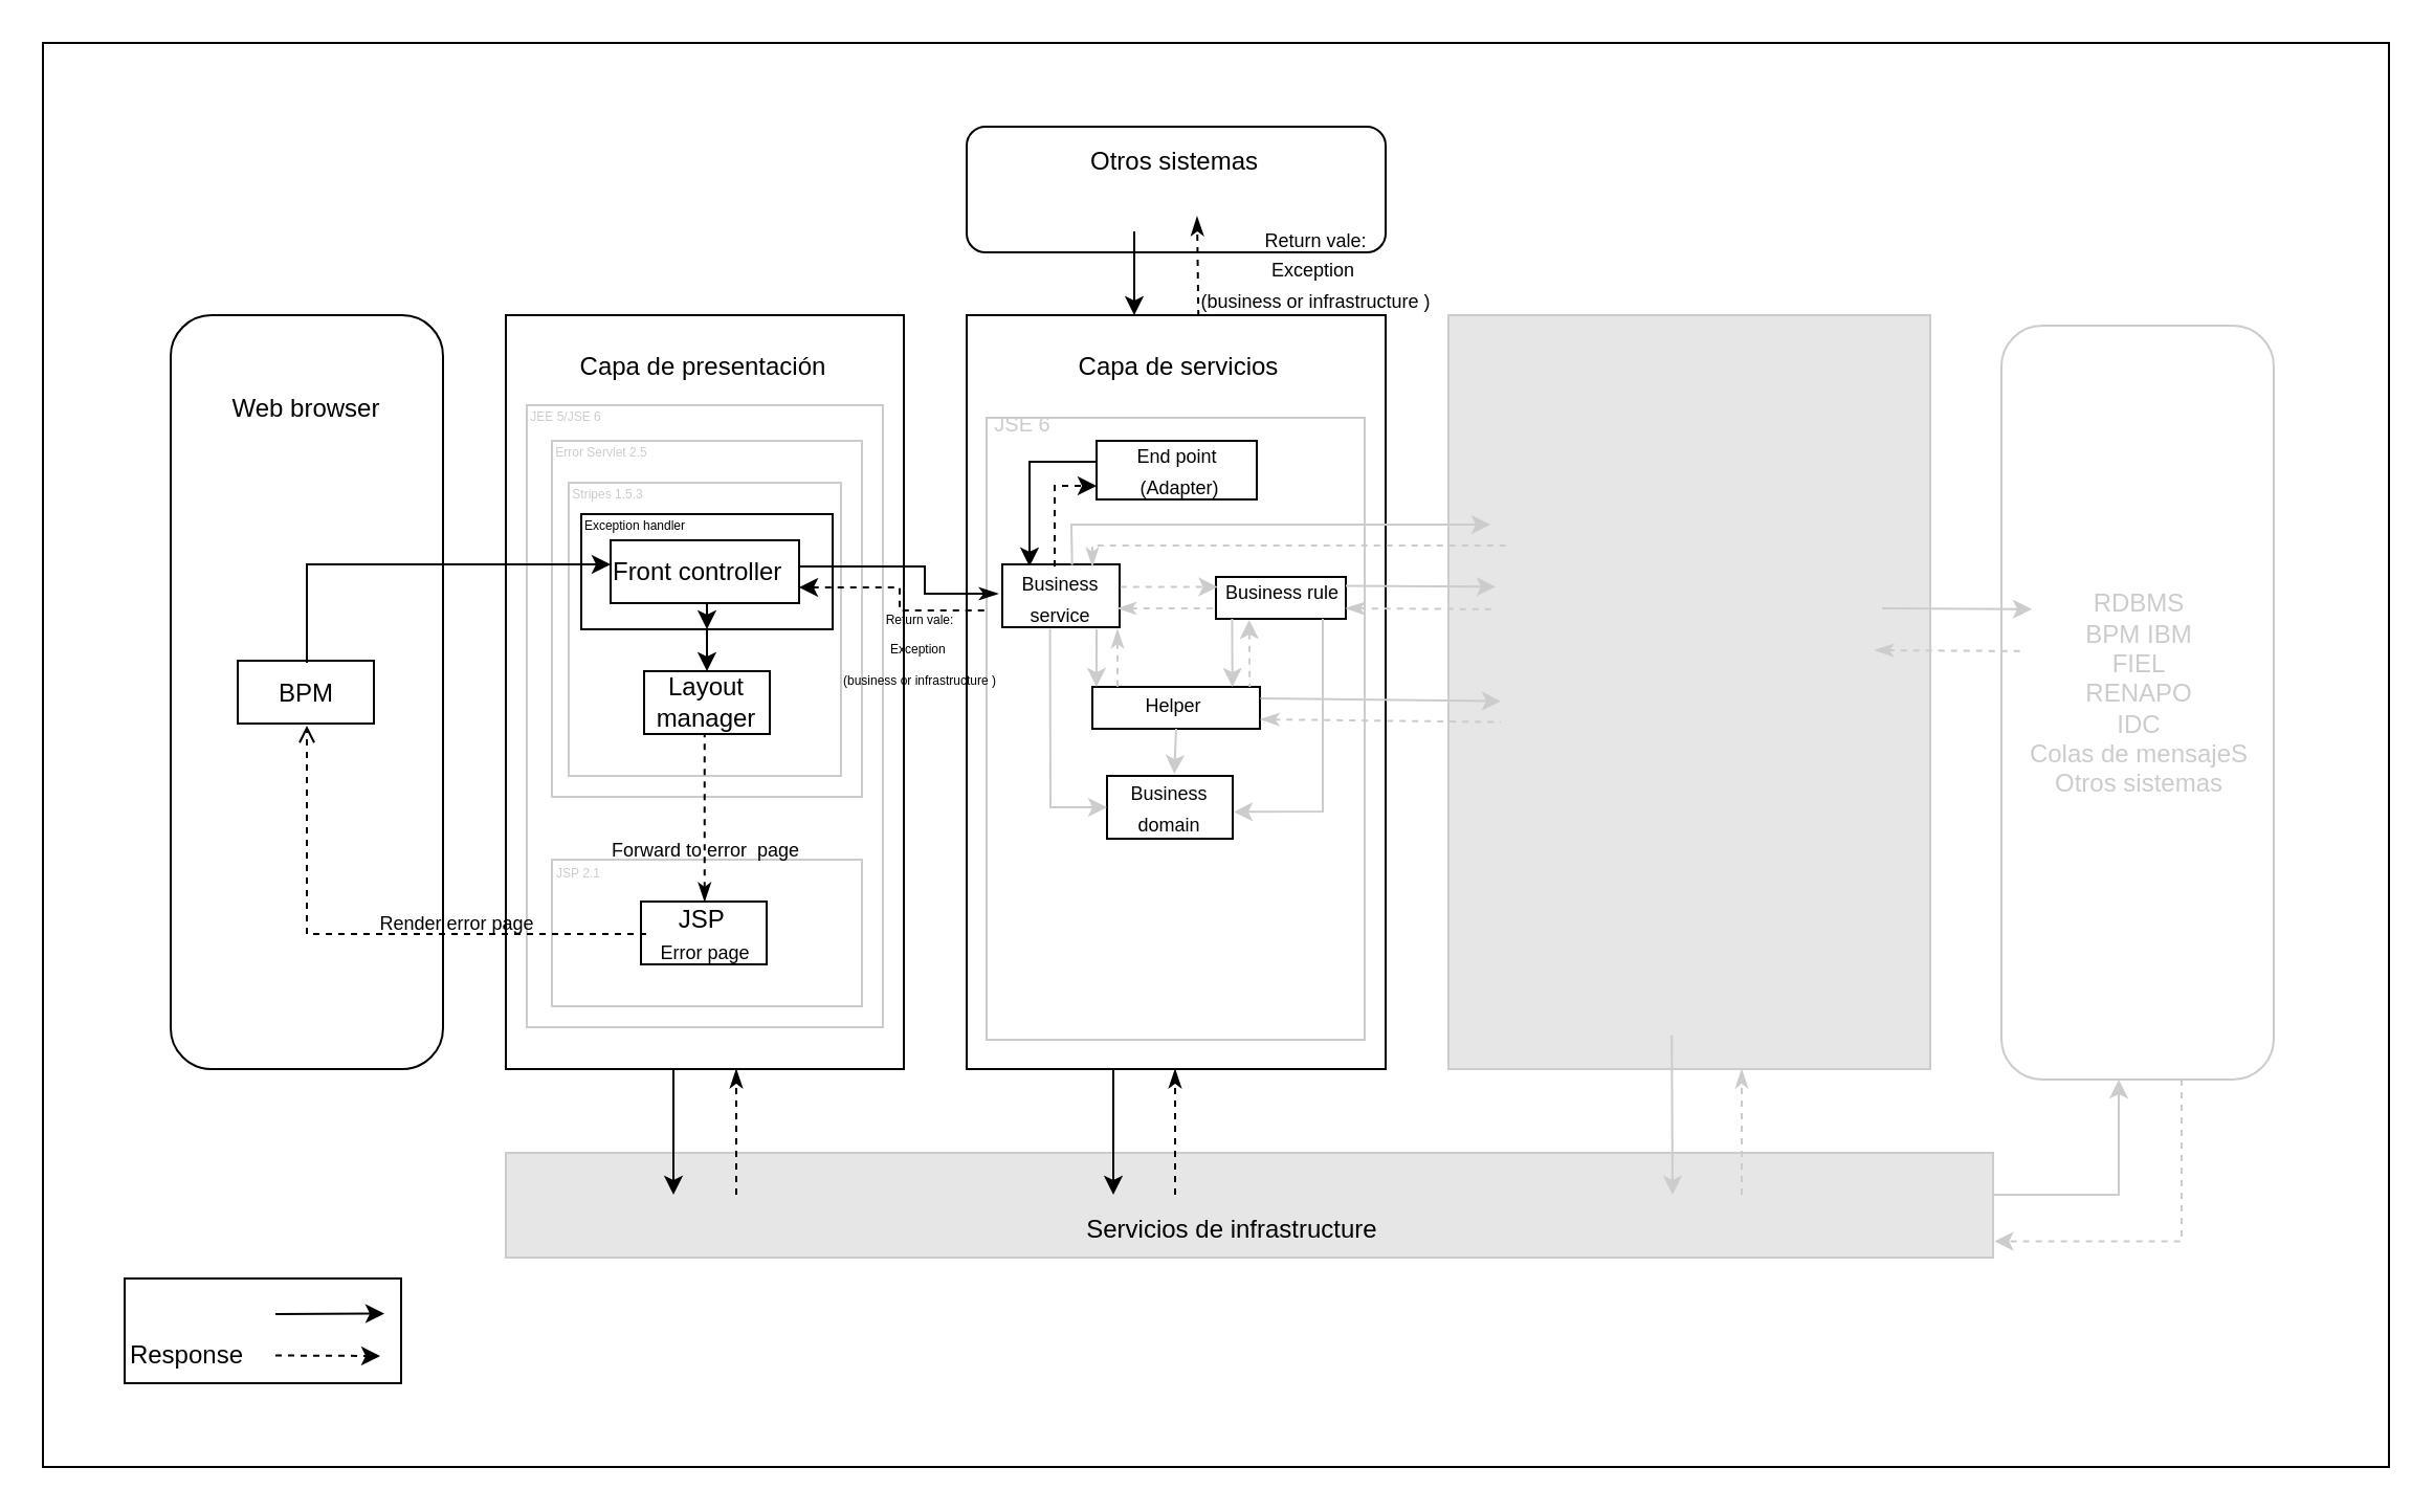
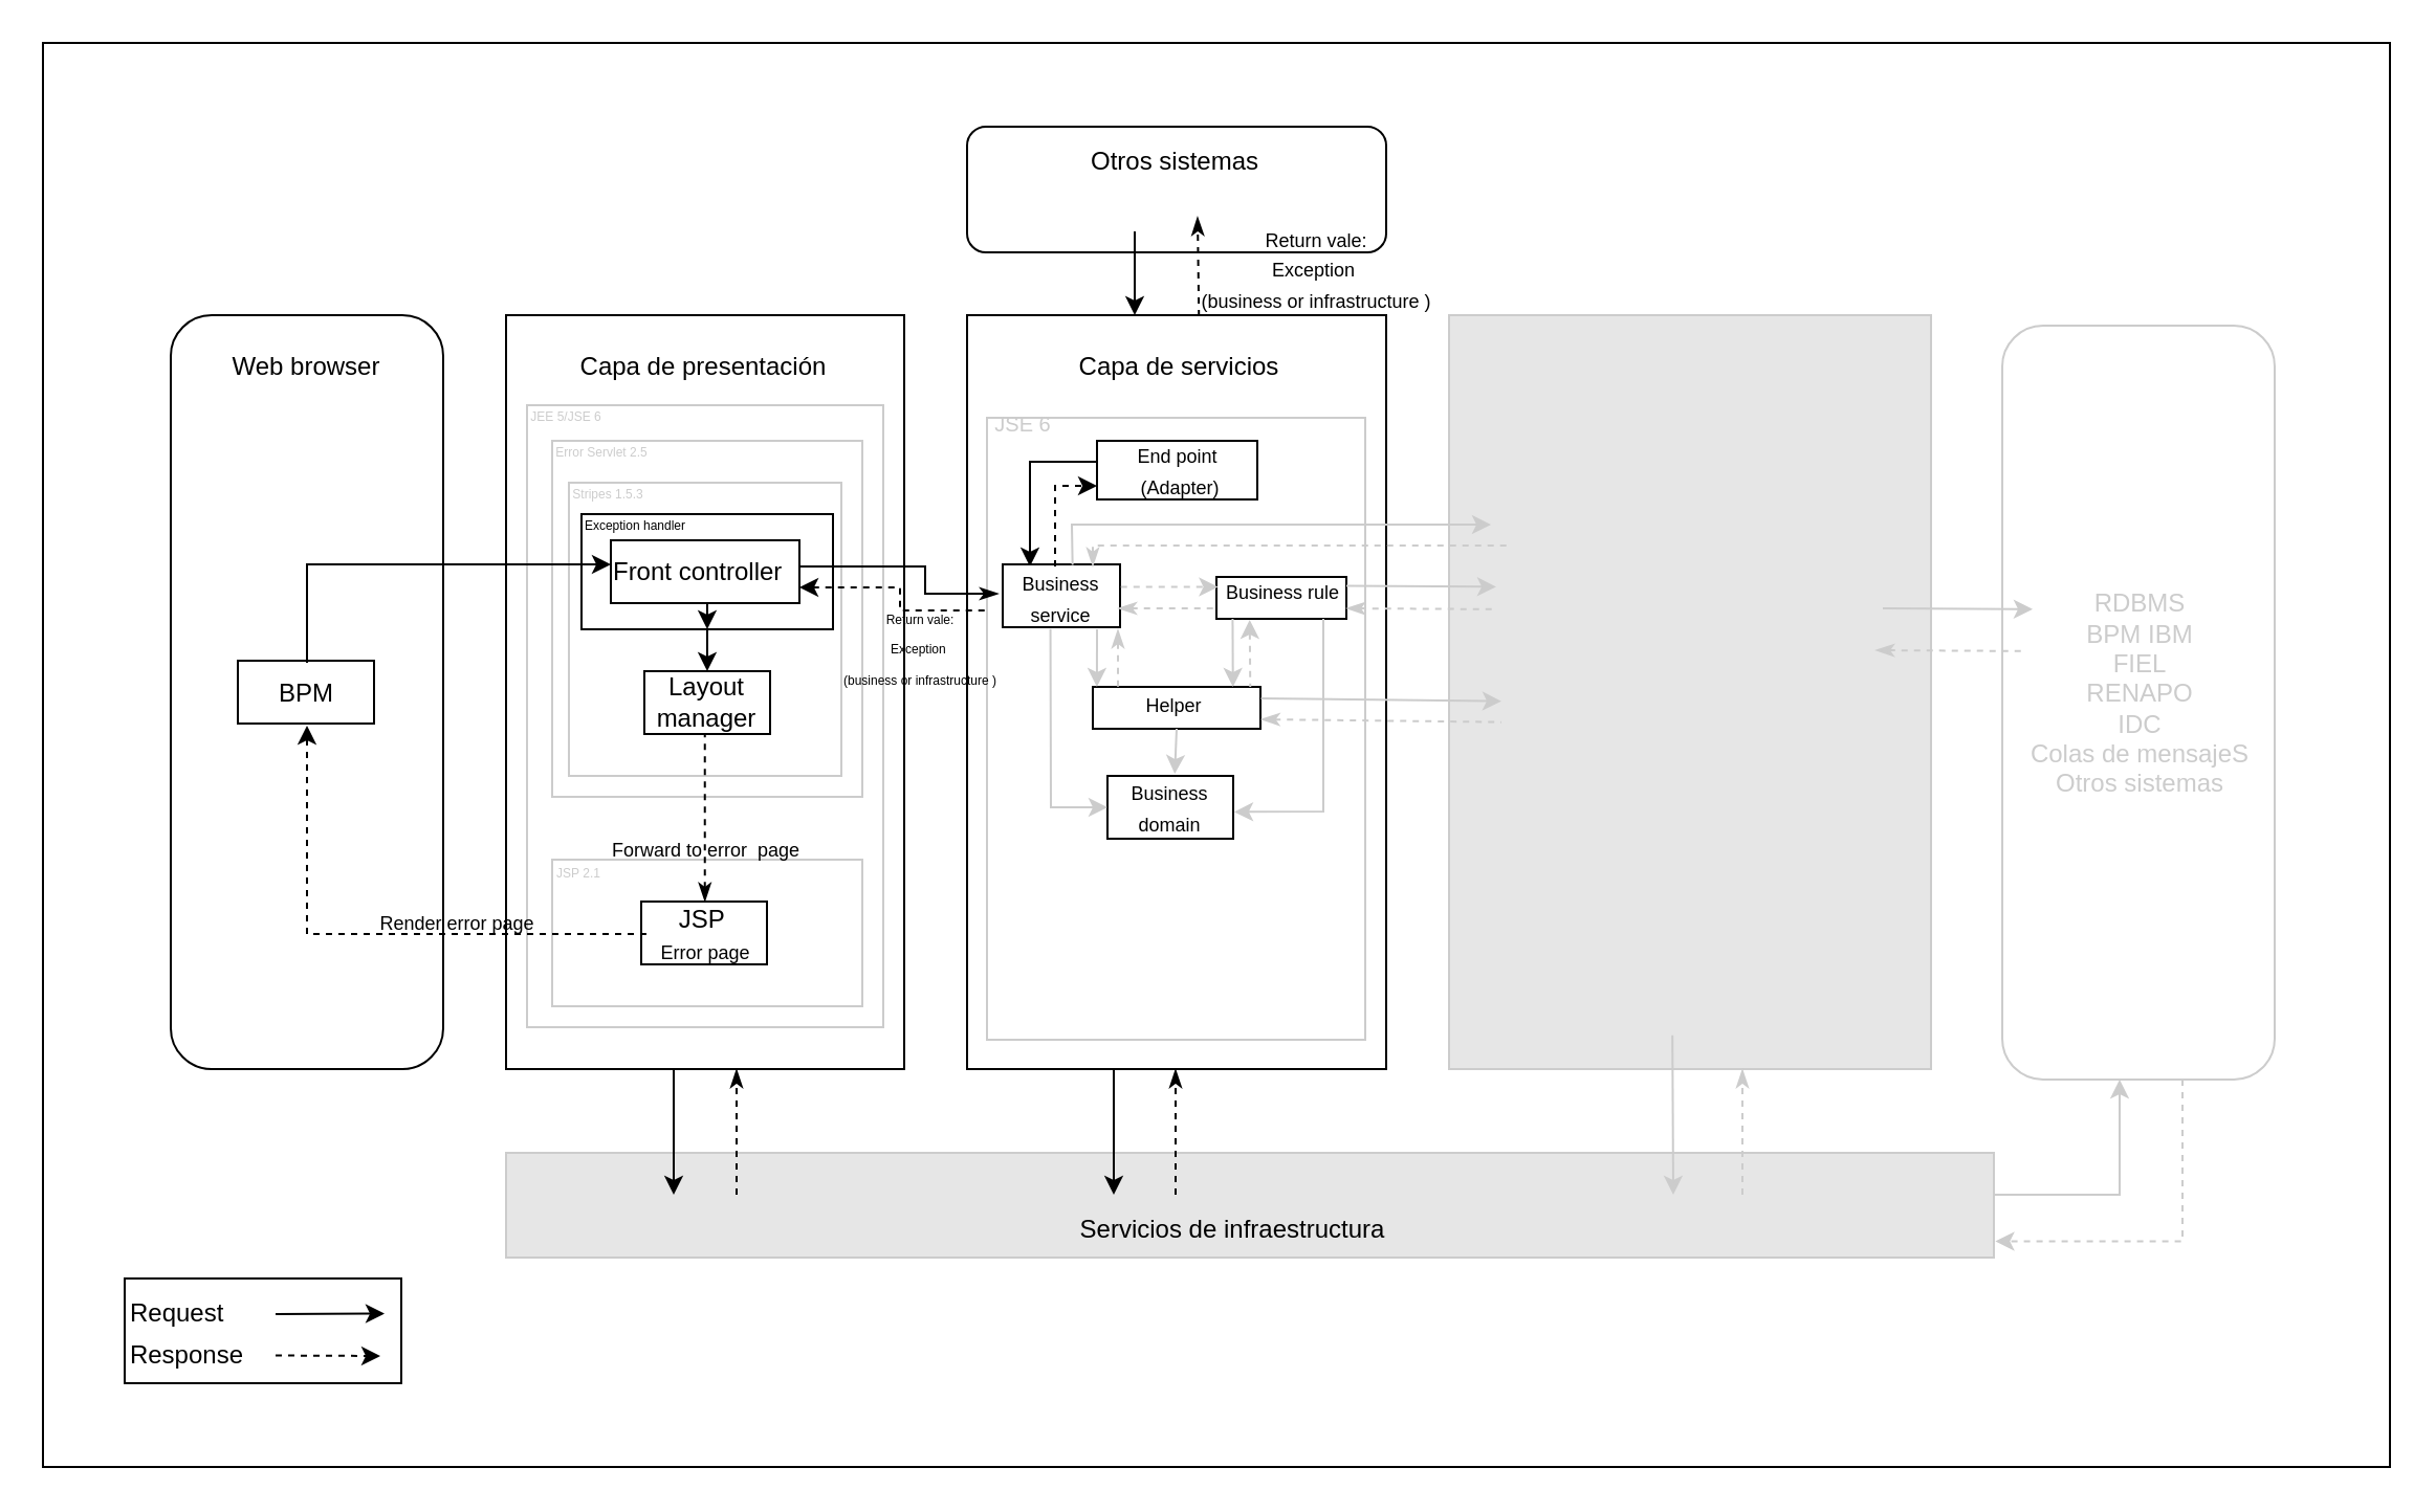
- <mxCell id="13" value="Web browser" style="text;html=1;strokeColor=none;fillColor=none;align=center;verticalAlign=middle;whiteSpace=wrap;rounded=0;" parent="1" vertex="1"><mxGeometry x="91" y="180" width="110" height="30" as="geometry" /></mxCell>
+ <mxCell id="13" value="Web browser" style="text;html=1;strokeColor=none;fillColor=none;align=center;verticalAlign=middle;whiteSpace=wrap;rounded=0;" parent="1" vertex="1"><mxGeometry x="91" y="160" width="110" height="30" as="geometry" /></mxCell>
- <mxCell id="38" style="edgeStyle=orthogonalEdgeStyle;rounded=0;orthogonalLoop=1;jettySize=auto;html=1;entryX=0.5;entryY=1;entryDx=0;entryDy=0;dashed=1;endArrow=open;" parent="1" source="39" target="29" edge="1"><mxGeometry relative="1" as="geometry" /></mxCell>
+ <mxCell id="38" style="edgeStyle=orthogonalEdgeStyle;rounded=0;orthogonalLoop=1;jettySize=auto;html=1;entryX=0.5;entryY=1;entryDx=0;entryDy=0;dashed=1;" parent="1" source="39" target="29" edge="1"><mxGeometry relative="1" as="geometry" /></mxCell>
- <mxCell id="25" value="Servicios de infrastructure" style="text;html=1;strokeColor=none;fillColor=none;align=center;verticalAlign=middle;whiteSpace=wrap;rounded=0;" parent="1" vertex="1"><mxGeometry x="503" y="577" width="170" height="20" as="geometry" /></mxCell>
+ <mxCell id="25" value="Servicios de infraestructura" style="text;html=1;strokeColor=none;fillColor=none;align=center;verticalAlign=middle;whiteSpace=wrap;rounded=0;" parent="1" vertex="1"><mxGeometry x="503" y="577" width="170" height="20" as="geometry" /></mxCell>
+ <mxCell id="27" value="Request&amp;nbsp;" style="text;html=1;strokeColor=none;fillColor=none;align=center;verticalAlign=middle;whiteSpace=wrap;rounded=0;" parent="1" vertex="1"><mxGeometry x="61" y="617" width="50" height="20" as="geometry" /></mxCell>
